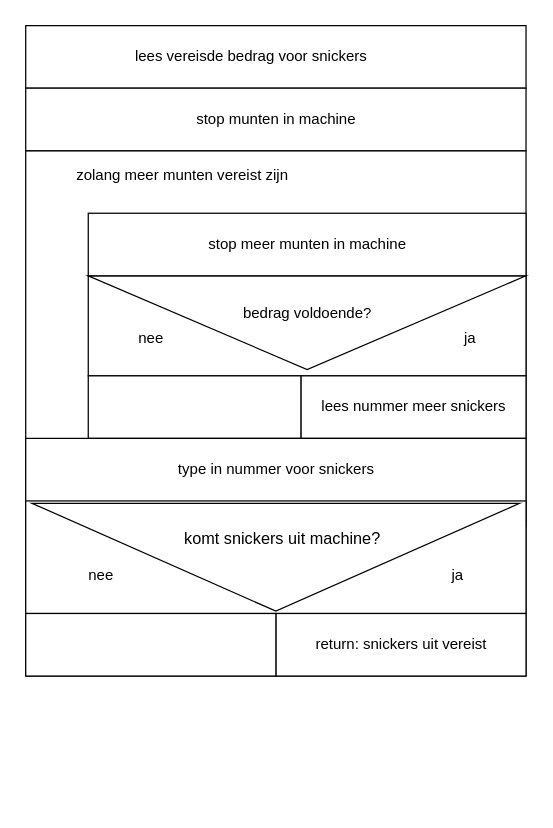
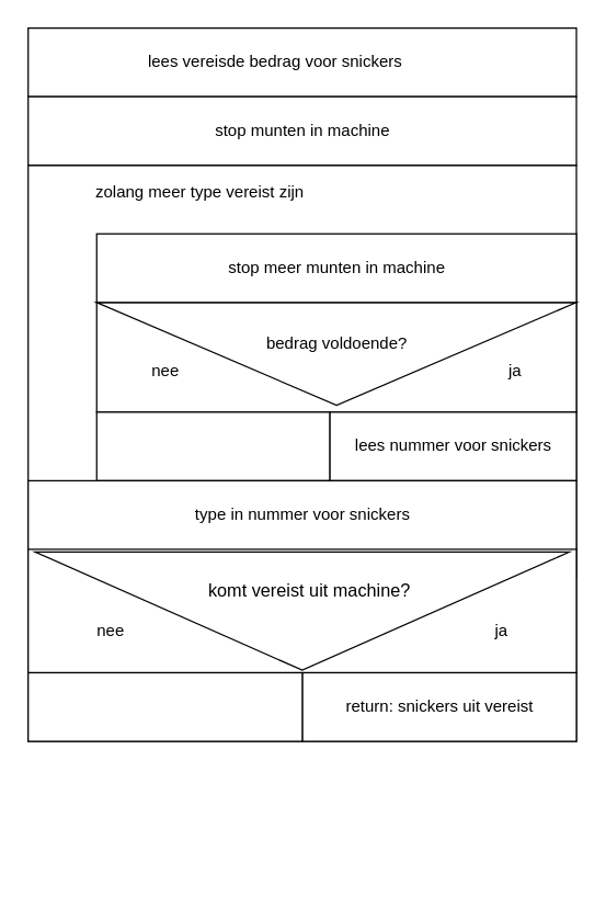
- <mxCell id="8" value="zolang meer munten vereist zijn" style="text;html=1;resizable=0;autosize=1;align=center;verticalAlign=middle;points=[];fillColor=none;strokeColor=none;rounded=0;fontSize=12;" parent="1" vertex="1"><mxGeometry x="50" y="130" width="190" height="20" as="geometry" /></mxCell>
+ <mxCell id="8" value="zolang meer type vereist zijn" style="text;html=1;resizable=0;autosize=1;align=center;verticalAlign=middle;points=[];fillColor=none;strokeColor=none;rounded=0;fontSize=12;" parent="1" vertex="1"><mxGeometry x="50" y="130" width="190" height="20" as="geometry" /></mxCell>
- <mxCell id="19" value="lees nummer meer snickers" style="text;html=1;resizable=0;autosize=1;align=center;verticalAlign=middle;points=[];fillColor=none;strokeColor=none;rounded=0;fontSize=12;" parent="1" vertex="1"><mxGeometry x="250" y="315" width="160" height="20" as="geometry" /></mxCell>
+ <mxCell id="19" value="lees nummer voor snickers" style="text;html=1;resizable=0;autosize=1;align=center;verticalAlign=middle;points=[];fillColor=none;strokeColor=none;rounded=0;fontSize=12;" parent="1" vertex="1"><mxGeometry x="250" y="315" width="160" height="20" as="geometry" /></mxCell>
- <mxCell id="26" value="komt snickers uit machine?" style="text;html=1;resizable=0;autosize=1;align=center;verticalAlign=middle;points=[];fillColor=none;strokeColor=none;rounded=0;fontSize=13;" parent="1" vertex="1"><mxGeometry x="140" y="420" width="170" height="20" as="geometry" /></mxCell>
+ <mxCell id="26" value="komt vereist uit machine?" style="text;html=1;resizable=0;autosize=1;align=center;verticalAlign=middle;points=[];fillColor=none;strokeColor=none;rounded=0;fontSize=13;" parent="1" vertex="1"><mxGeometry x="140" y="420" width="170" height="20" as="geometry" /></mxCell>
